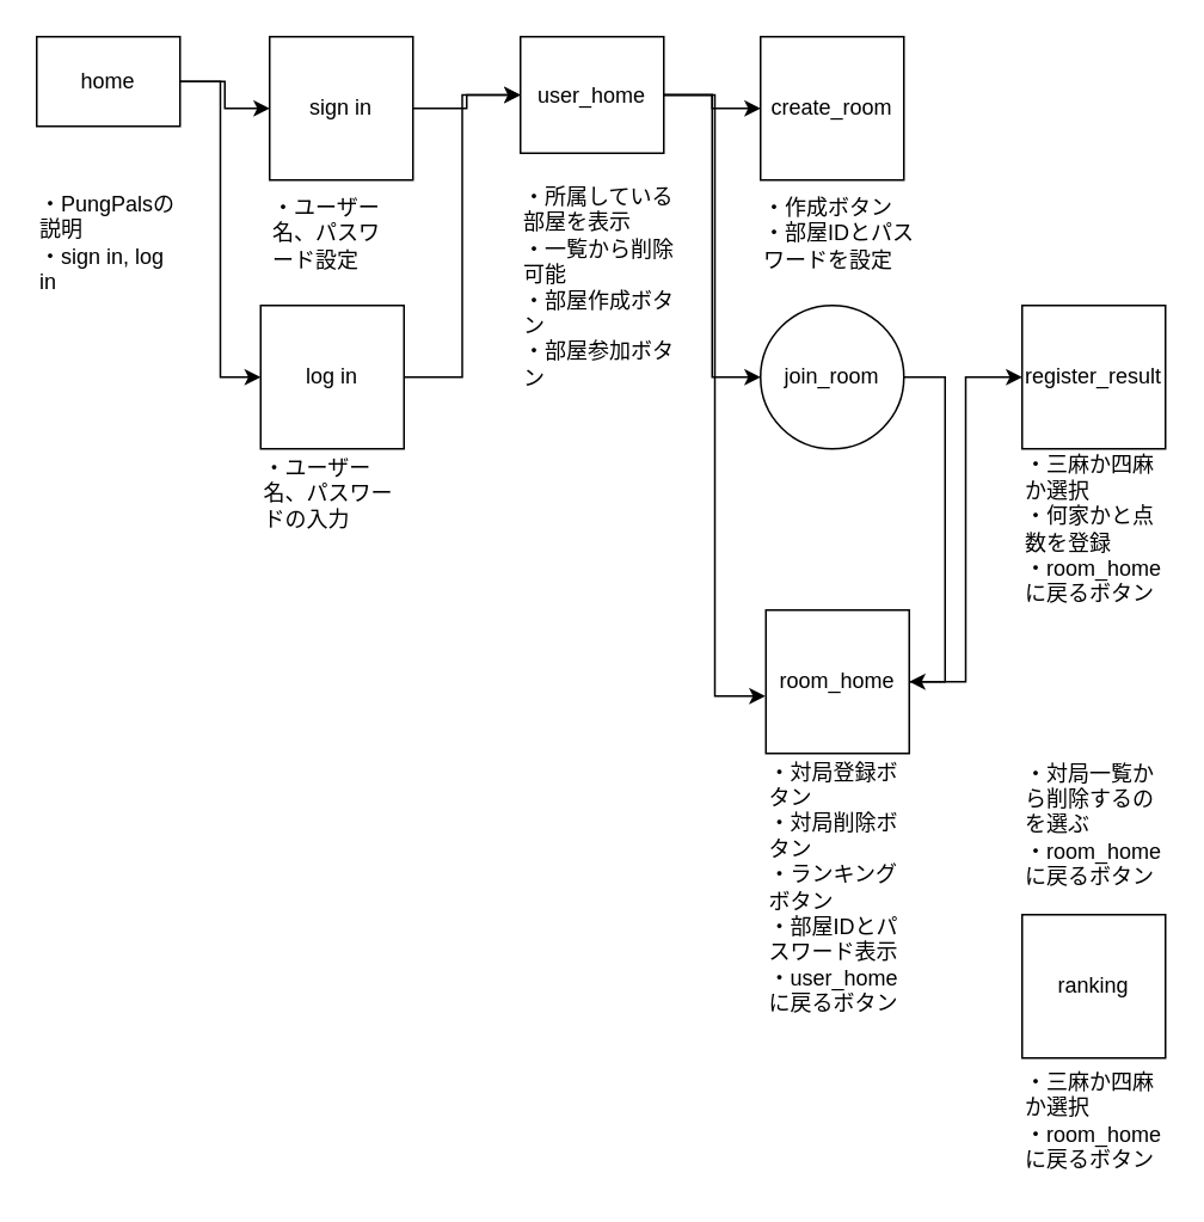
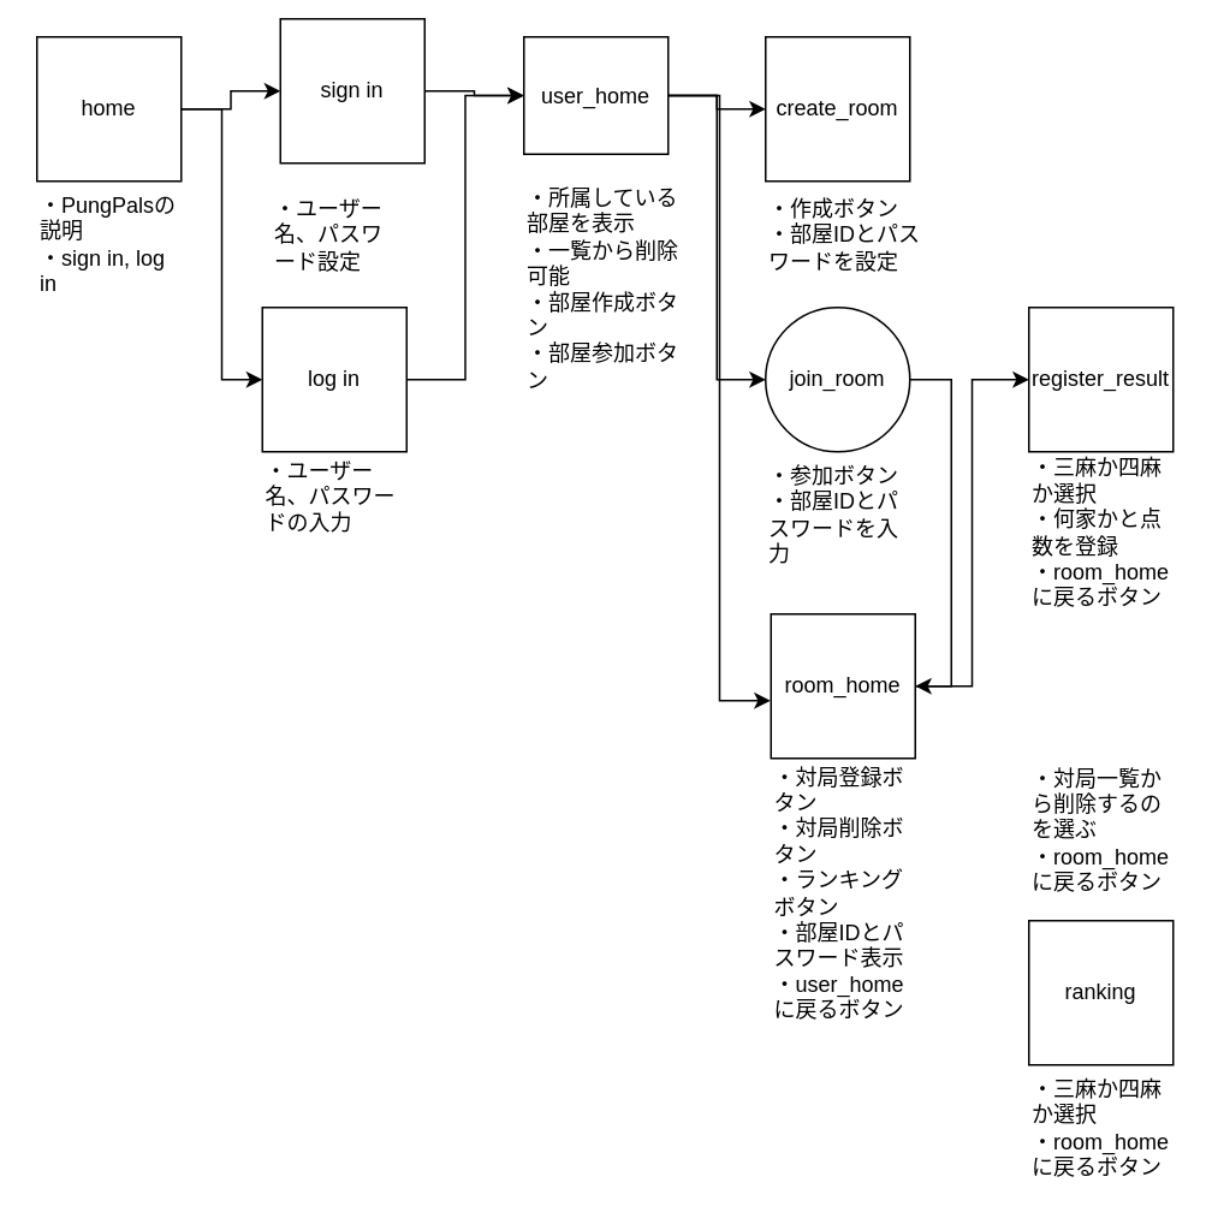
- <mxCell id="4" value="home" style="whiteSpace=wrap;html=1;aspect=fixed;" parent="1" vertex="1"><mxGeometry x="20" y="20" width="80" height="50" as="geometry" /></mxCell>
+ <mxCell id="4" value="home" style="whiteSpace=wrap;html=1;aspect=fixed;" parent="1" vertex="1"><mxGeometry x="20" y="20" width="80" height="80" as="geometry" /></mxCell>
- <mxCell id="7" value="sign in" style="whiteSpace=wrap;html=1;aspect=fixed;" parent="1" vertex="1"><mxGeometry x="150" y="20" width="80" height="80" as="geometry" /></mxCell>
+ <mxCell id="7" value="sign in" style="whiteSpace=wrap;html=1;aspect=fixed;" parent="1" vertex="1"><mxGeometry x="155" y="10" width="80" height="80" as="geometry" /></mxCell>
+ <mxCell id="20" value="・参加ボタン&lt;br&gt;・部屋IDとパスワードを入力" style="text;html=1;strokeColor=none;fillColor=none;align=left;verticalAlign=middle;whiteSpace=wrap;rounded=0;" parent="1" vertex="1"><mxGeometry x="424" y="250" width="76" height="70" as="geometry" /></mxCell>
